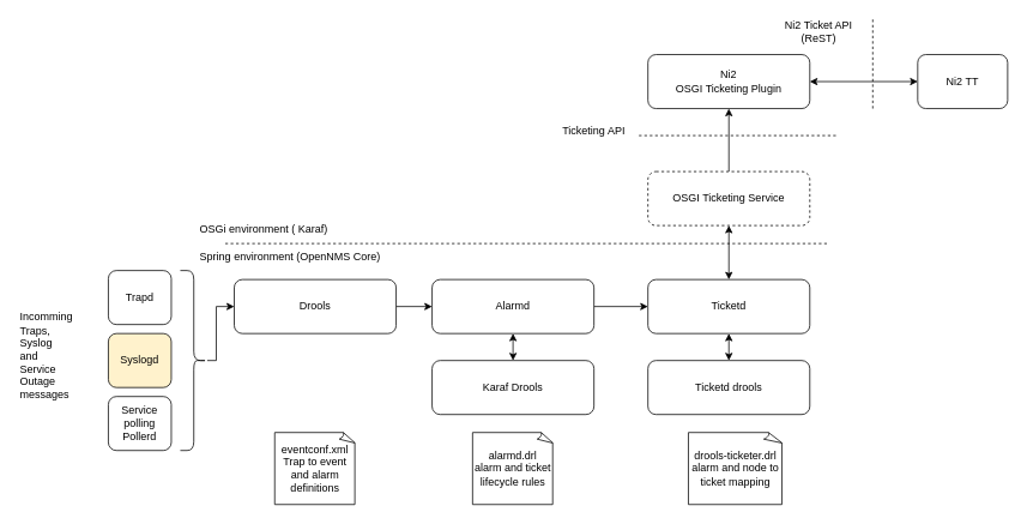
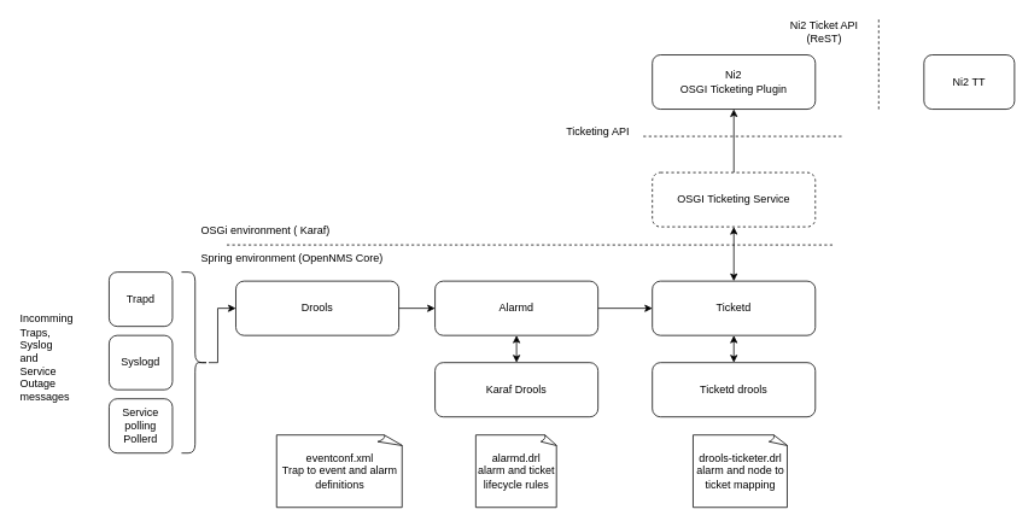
- <mxCell id="24" value="" style="endArrow=classic;startArrow=classic;html=1;rounded=0;entryX=0;entryY=0.5;entryDx=0;entryDy=0;" edge="1" parent="1" source="9" target="12"><mxGeometry width="50" height="50" relative="1" as="geometry"><mxPoint x="600" y="400" as="sourcePoint" /><mxPoint x="650" y="350" as="targetPoint" /></mxGeometry></mxCell>
- <mxCell id="29" value="Syslogd" style="rounded=1;whiteSpace=wrap;html=1;fillColor=#fff2cc;" vertex="1" parent="1"><mxGeometry x="120" y="370" width="70" height="60" as="geometry" /></mxCell>
+ <mxCell id="29" value="Syslogd" style="rounded=1;whiteSpace=wrap;html=1;" vertex="1" parent="1"><mxGeometry x="120" y="370" width="70" height="60" as="geometry" /></mxCell>
- <mxCell id="15" value="eventconf.xml&lt;div&gt;Trap to event and alarm definitions&lt;/div&gt;" style="whiteSpace=wrap;html=1;shape=mxgraph.basic.document" vertex="1" parent="1"><mxGeometry x="305" y="480" width="90" height="80" as="geometry" /></mxCell>
+ <mxCell id="15" value="eventconf.xml&lt;div&gt;Trap to event and alarm definitions&lt;/div&gt;" style="whiteSpace=wrap;html=1;shape=mxgraph.basic.document" vertex="1" parent="1"><mxGeometry x="305" y="480" width="140" height="80" as="geometry" /></mxCell>
